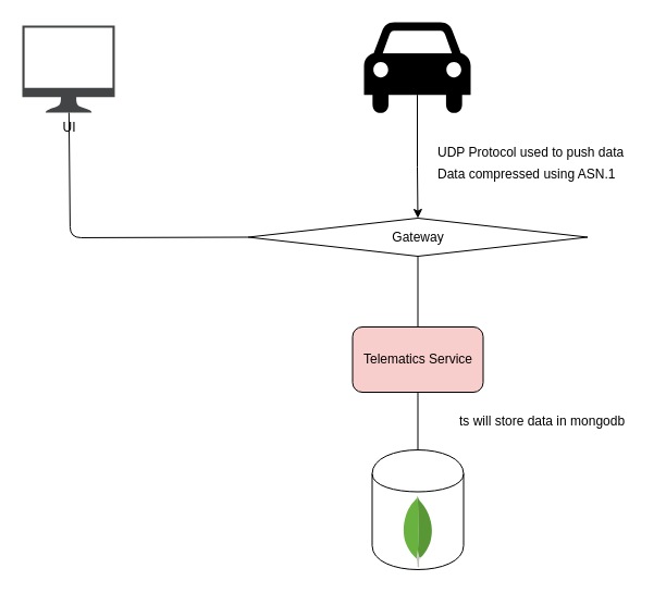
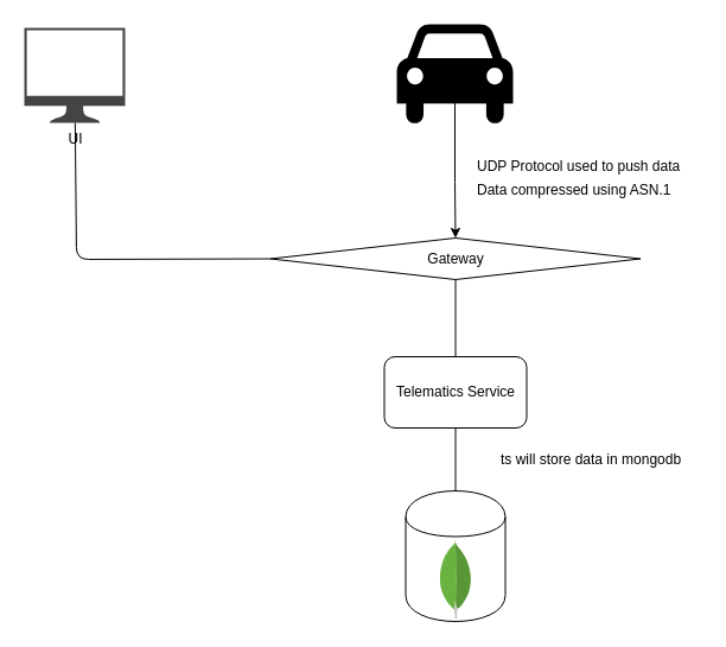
- <mxCell id="9" value="Telematics Service" style="rounded=1;whiteSpace=wrap;html=1;fillColor=#f8cecc;" vertex="1" parent="1"><mxGeometry x="323.5" y="300" width="120" height="60" as="geometry" /></mxCell>
+ <mxCell id="9" value="Telematics Service" style="rounded=1;whiteSpace=wrap;html=1;" vertex="1" parent="1"><mxGeometry x="323.5" y="300" width="120" height="60" as="geometry" /></mxCell>
